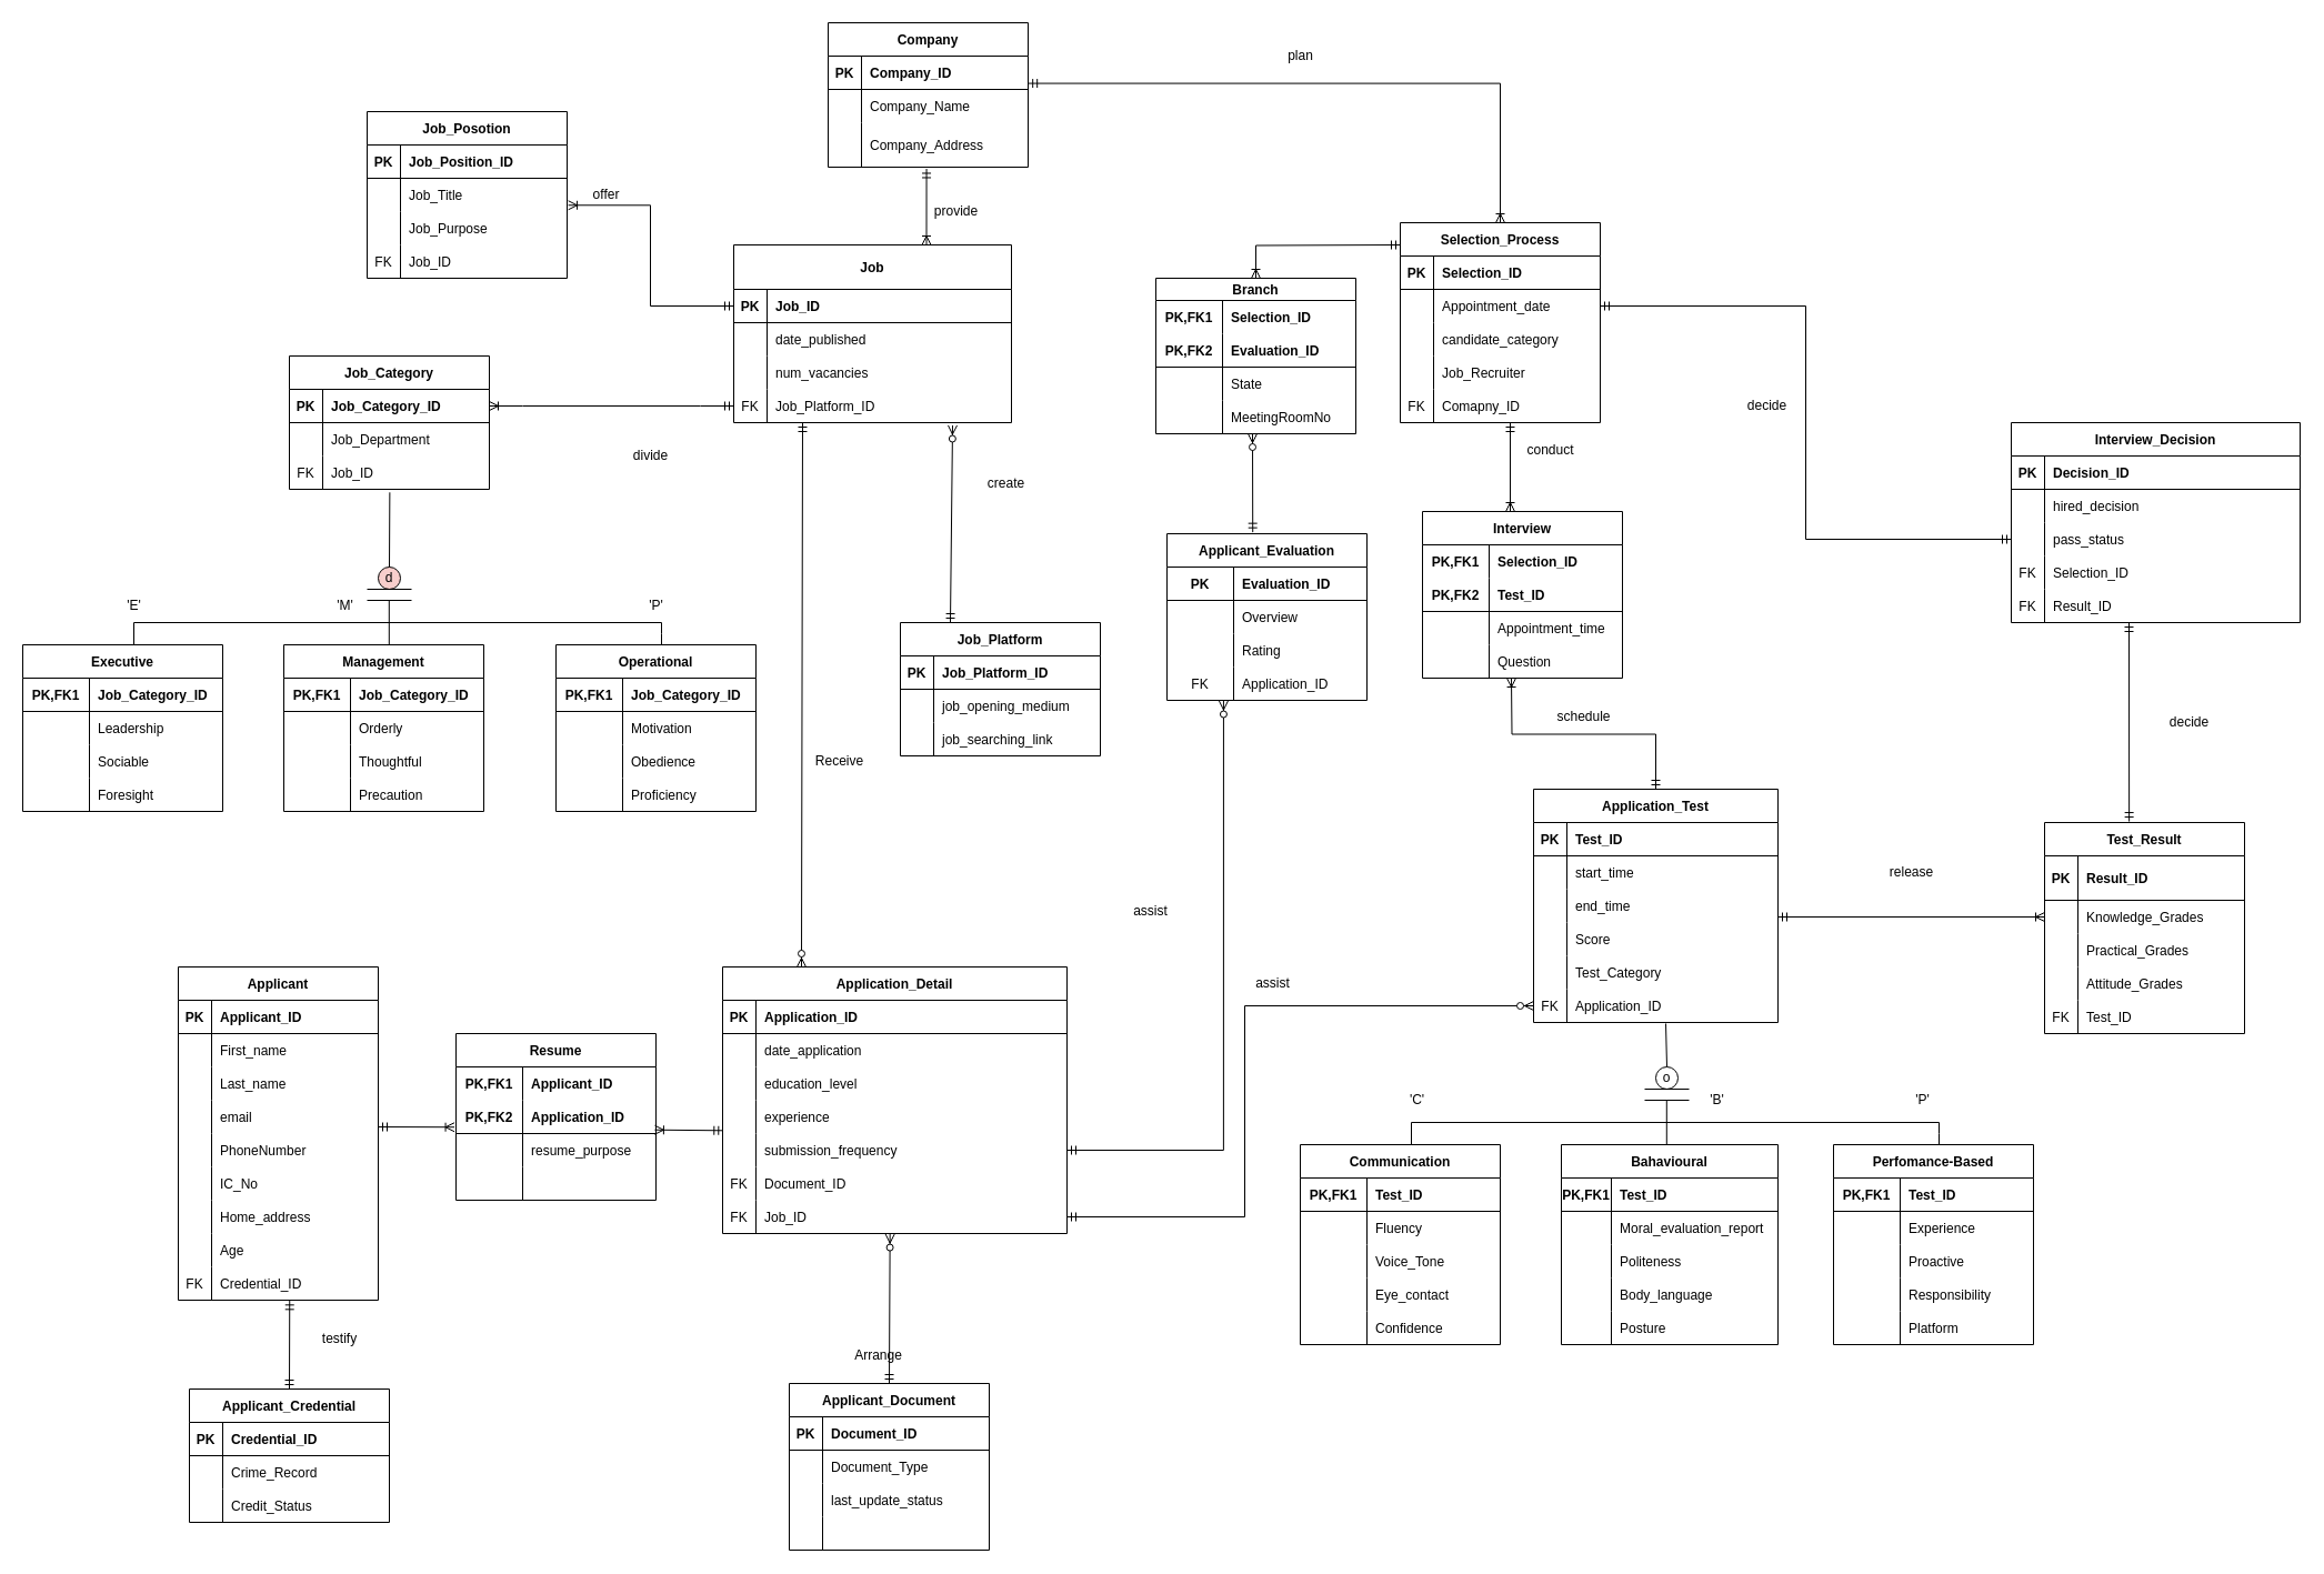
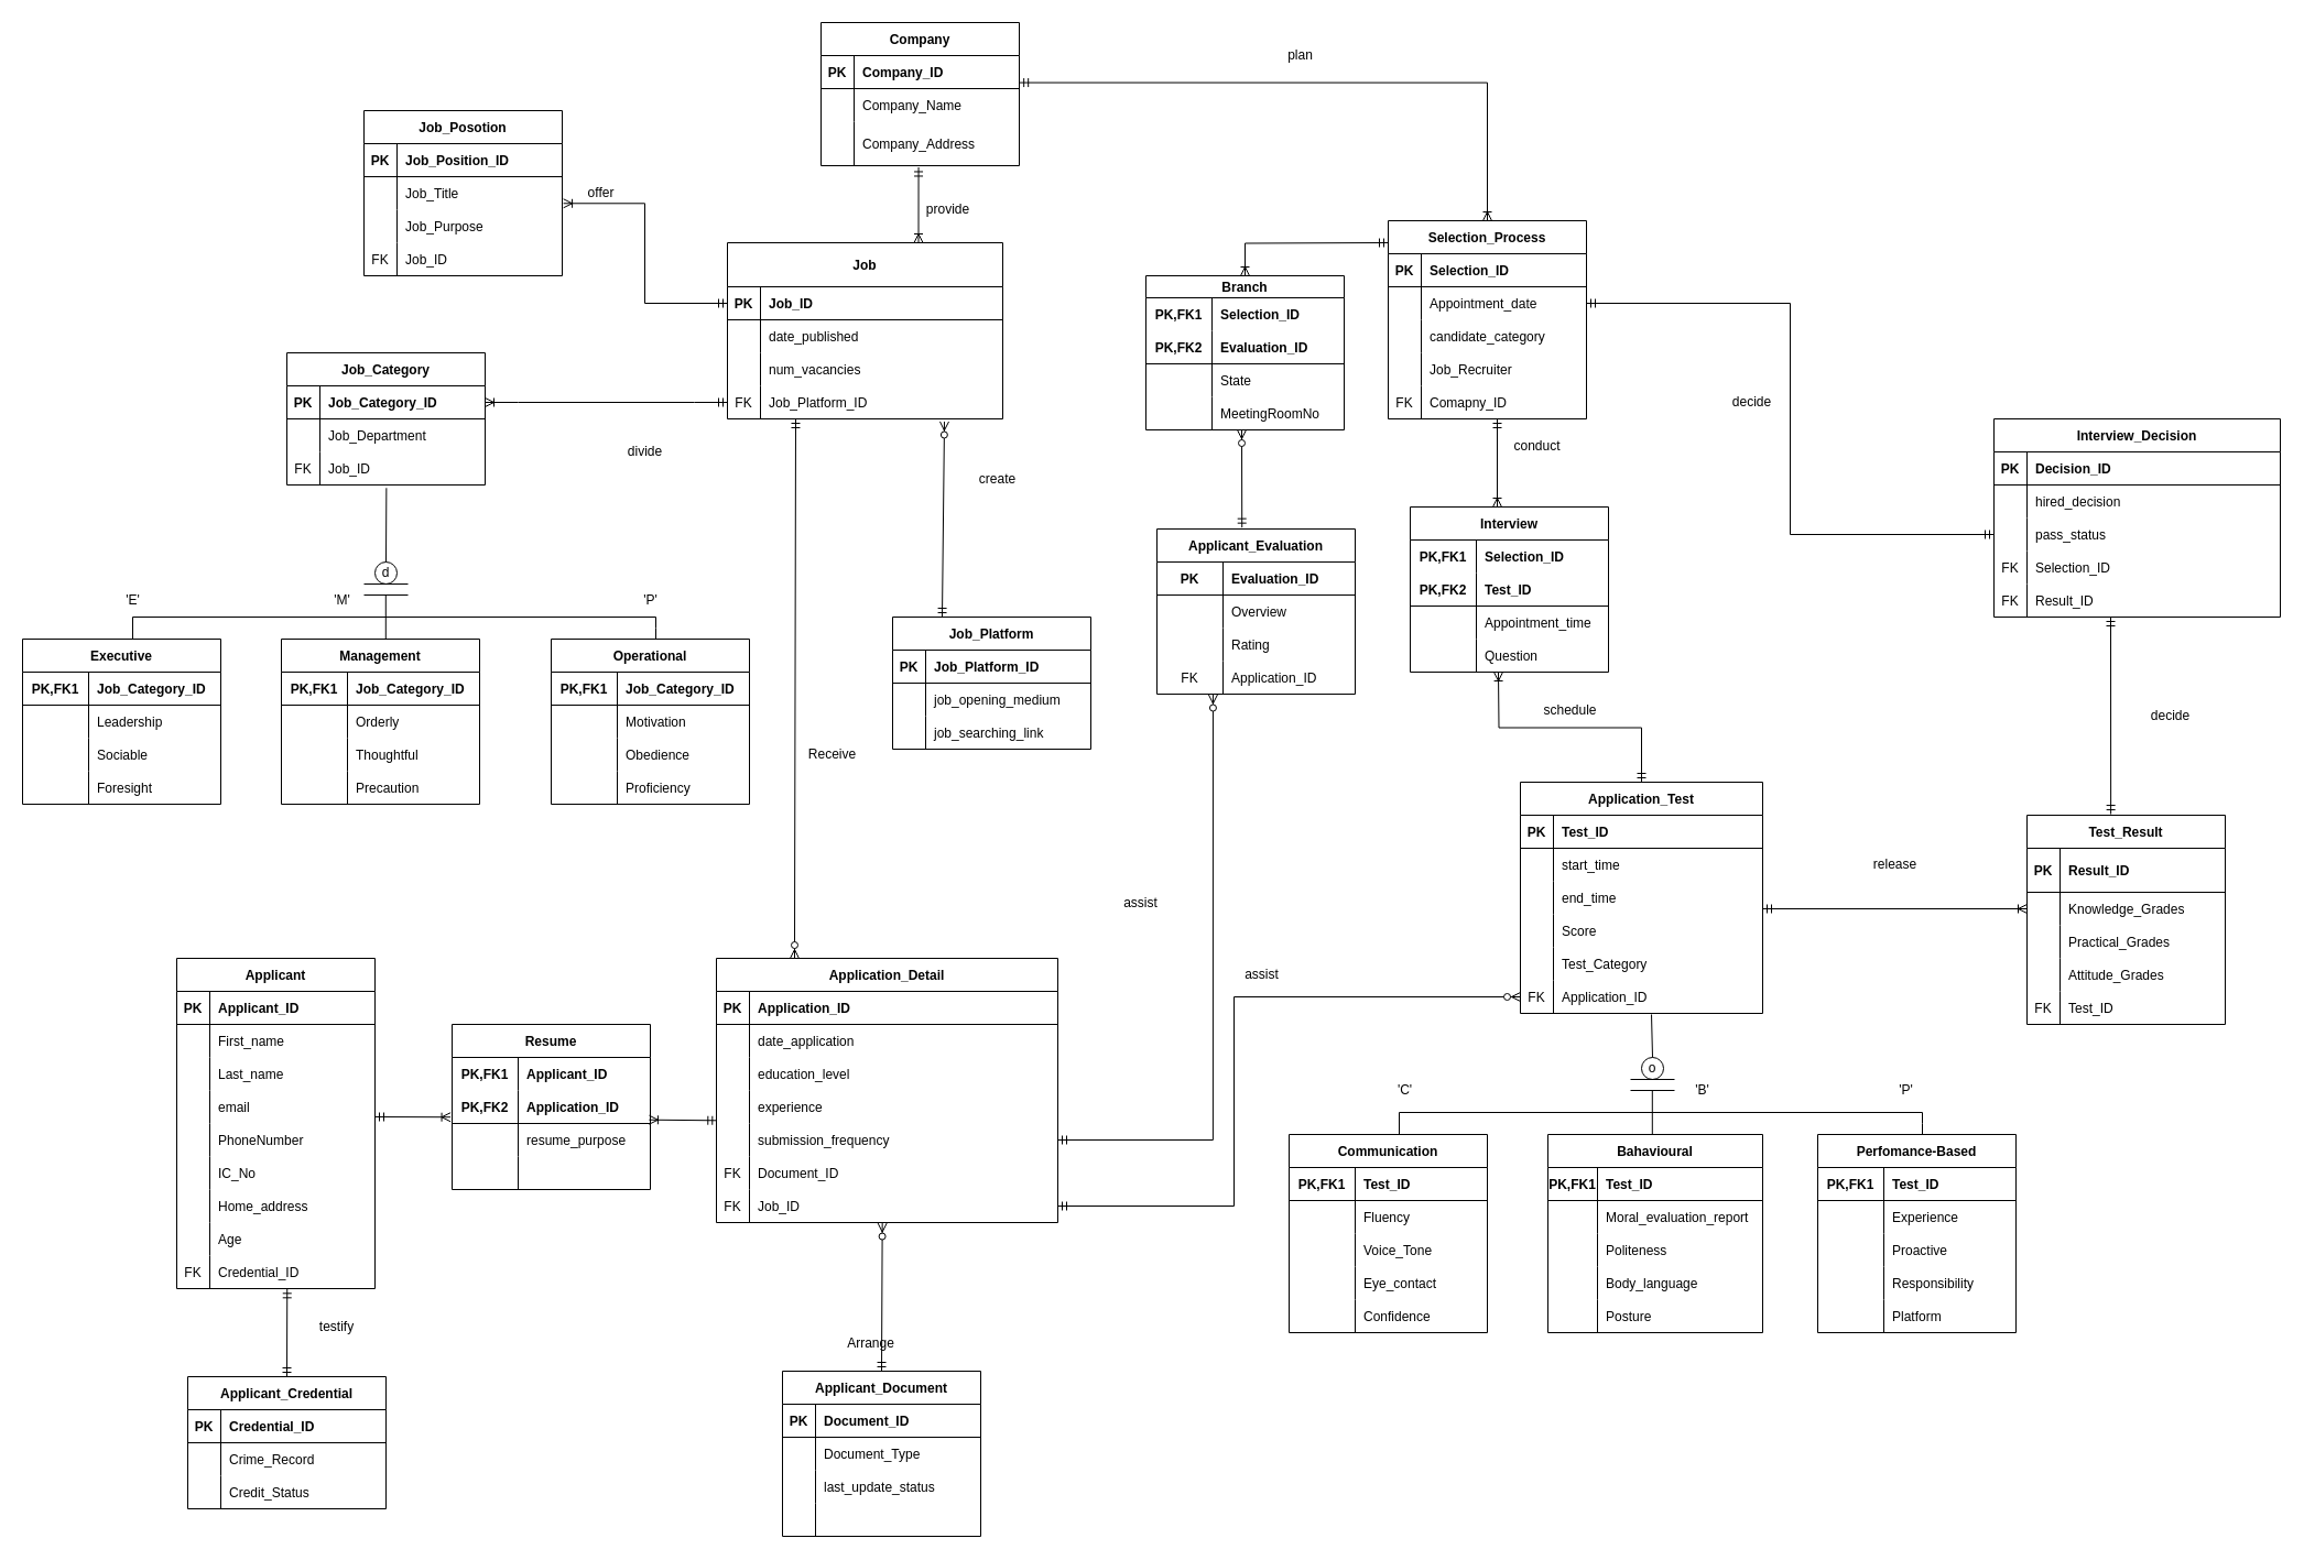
- <mxCell id="224" value="plan" style="text;html=1;align=center;verticalAlign=middle;resizable=0;points=[];autosize=1;strokeColor=none;fillColor=none;" parent="1" vertex="1"><mxGeometry x="1145" y="35" width="50" height="30" as="geometry" /></mxCell>
+ <mxCell id="224" value="plan" style="text;html=1;align=center;verticalAlign=middle;resizable=0;points=[];autosize=1;strokeColor=none;fillColor=none;" parent="1" vertex="1"><mxGeometry x="1155" y="35" width="50" height="30" as="geometry" /></mxCell>
- <mxCell id="283" value="d" style="ellipse;whiteSpace=wrap;html=1;aspect=fixed;fillColor=#f8cecc;" parent="1" vertex="1"><mxGeometry x="340" y="510" width="20" height="20" as="geometry" /></mxCell>
+ <mxCell id="283" value="d" style="ellipse;whiteSpace=wrap;html=1;aspect=fixed;" parent="1" vertex="1"><mxGeometry x="340" y="510" width="20" height="20" as="geometry" /></mxCell>
